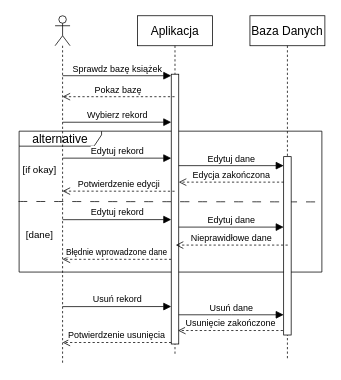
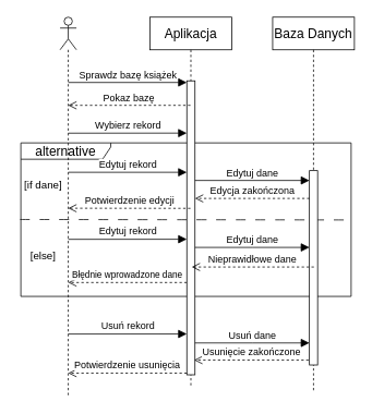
- <mxCell id="15" value="&lt;font style=&quot;font-size: 13px;&quot;&gt;[if okay]&lt;/font&gt;" style="text;html=1;align=center;verticalAlign=middle;resizable=0;points=[];autosize=1;strokeColor=none;fillColor=none;fontSize=16;" parent="1" vertex="1"><mxGeometry x="20" y="208" width="63" height="31" as="geometry" /></mxCell>
+ <mxCell id="15" value="&lt;font style=&quot;font-size: 13px;&quot;&gt;[if dane]&lt;/font&gt;" style="text;html=1;align=center;verticalAlign=middle;resizable=0;points=[];autosize=1;strokeColor=none;fillColor=none;fontSize=16;" parent="1" vertex="1"><mxGeometry x="20" y="208" width="63" height="31" as="geometry" /></mxCell>
- <mxCell id="16" value="&lt;font style=&quot;font-size: 13px;&quot;&gt;[dane]&lt;/font&gt;" style="text;html=1;align=center;verticalAlign=middle;resizable=0;points=[];autosize=1;strokeColor=none;fillColor=none;fontSize=16;" parent="1" vertex="1"><mxGeometry x="27" y="295" width="49" height="31" as="geometry" /></mxCell>
+ <mxCell id="16" value="&lt;font style=&quot;font-size: 13px;&quot;&gt;[else]&lt;/font&gt;" style="text;html=1;align=center;verticalAlign=middle;resizable=0;points=[];autosize=1;strokeColor=none;fillColor=none;fontSize=16;" parent="1" vertex="1"><mxGeometry x="27" y="295" width="49" height="31" as="geometry" /></mxCell>
